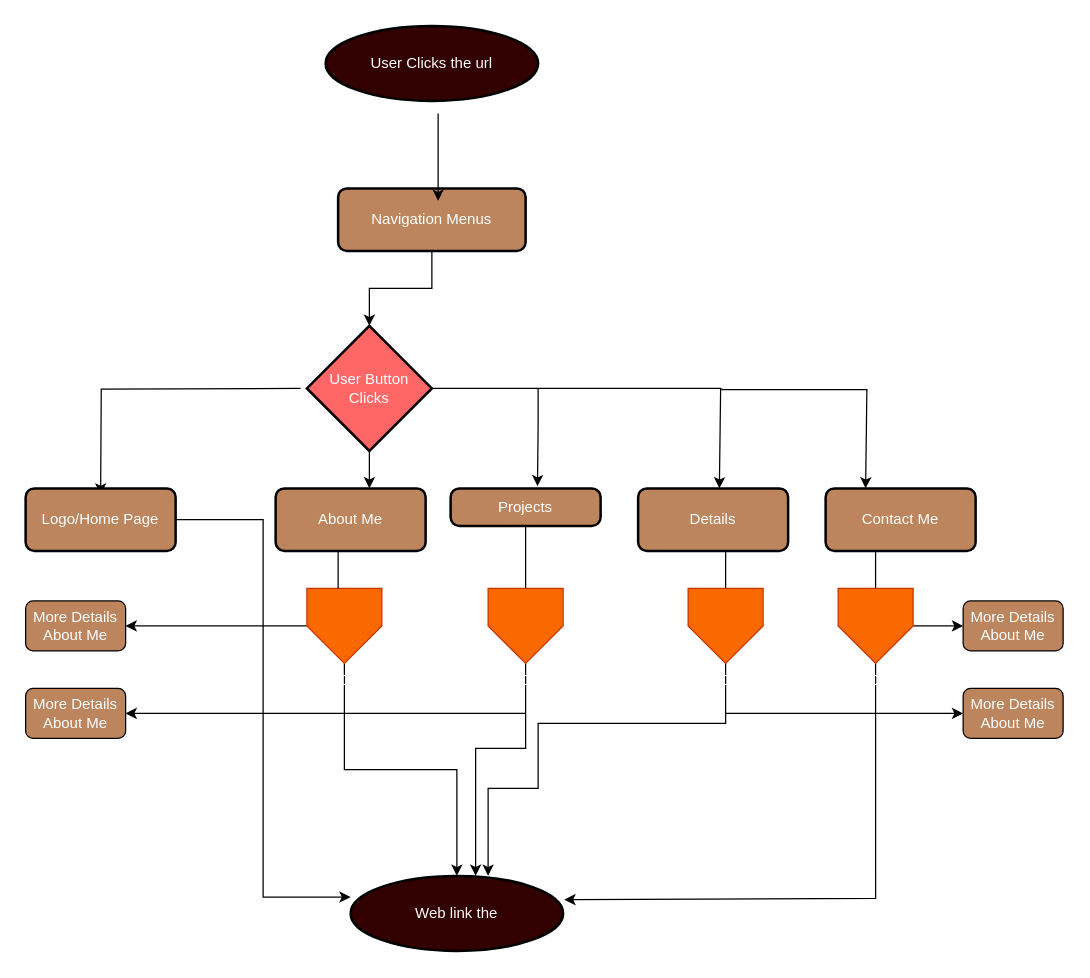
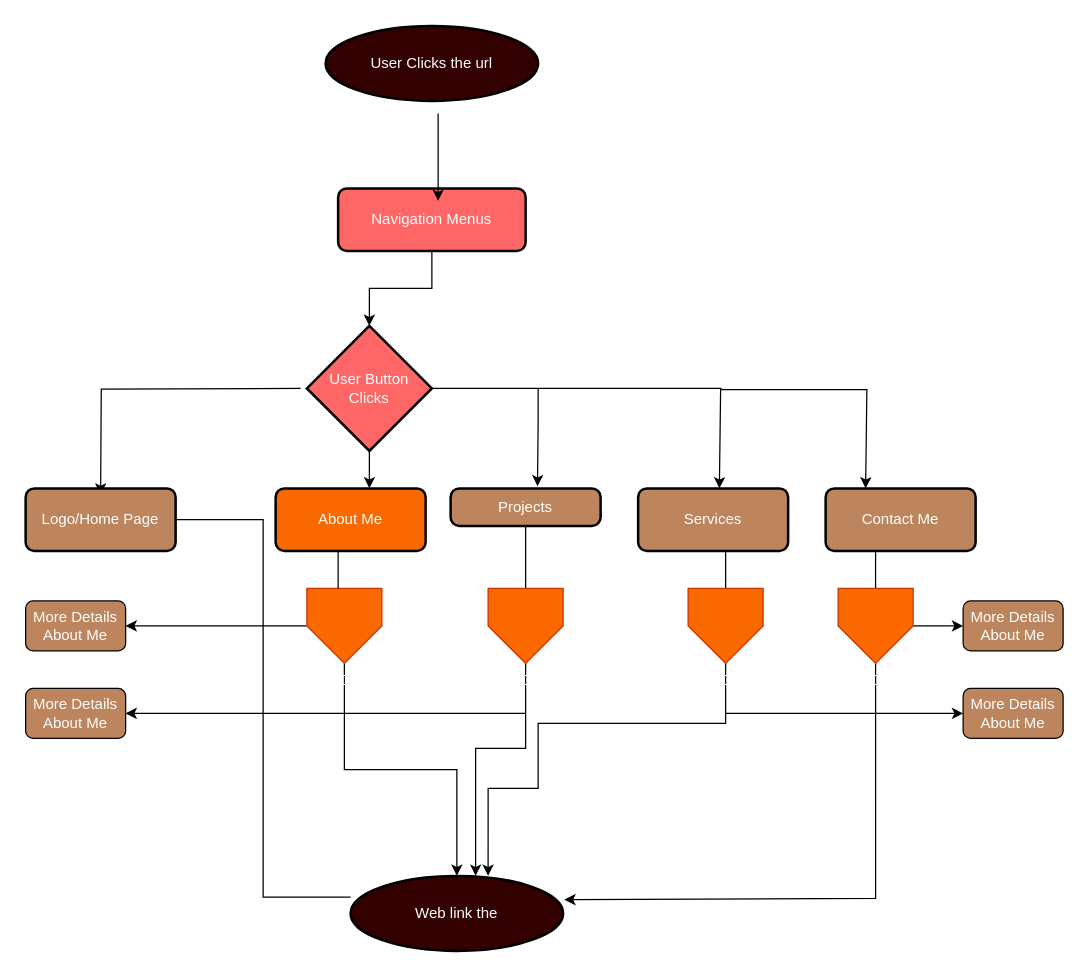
- <mxCell id="5" value="&lt;font color=&quot;#ffffff&quot;&gt;Navigation Menus&lt;/font&gt;" style="rounded=1;whiteSpace=wrap;html=1;absoluteArcSize=1;arcSize=14;strokeWidth=2;fillColor=#BC855D;" parent="1" vertex="1"><mxGeometry x="270" y="150" width="150" height="50" as="geometry" /></mxCell>
+ <mxCell id="5" value="&lt;font color=&quot;#ffffff&quot;&gt;Navigation Menus&lt;/font&gt;" style="rounded=1;whiteSpace=wrap;html=1;absoluteArcSize=1;arcSize=14;strokeWidth=2;fillColor=#ff6666;" parent="1" vertex="1"><mxGeometry x="270" y="150" width="150" height="50" as="geometry" /></mxCell>
- <mxCell id="11" value="&lt;font color=&quot;#ffffff&quot;&gt;About Me&lt;/font&gt;" style="rounded=1;whiteSpace=wrap;html=1;absoluteArcSize=1;arcSize=14;strokeWidth=2;fillColor=#BC855D;" parent="1" vertex="1"><mxGeometry x="220" y="390" width="120" height="50" as="geometry" /></mxCell>
+ <mxCell id="11" value="&lt;font color=&quot;#ffffff&quot;&gt;About Me&lt;/font&gt;" style="rounded=1;whiteSpace=wrap;html=1;absoluteArcSize=1;arcSize=14;strokeWidth=2;fillColor=#fa6800;" parent="1" vertex="1"><mxGeometry x="220" y="390" width="120" height="50" as="geometry" /></mxCell>
- <mxCell id="12" value="&lt;font color=&quot;#ffffff&quot;&gt;Details&lt;/font&gt;" style="rounded=1;whiteSpace=wrap;html=1;absoluteArcSize=1;arcSize=14;strokeWidth=2;fillColor=#BC855D;" parent="1" vertex="1"><mxGeometry x="510" y="390" width="120" height="50" as="geometry" /></mxCell>
+ <mxCell id="12" value="&lt;font color=&quot;#ffffff&quot;&gt;Services&lt;/font&gt;" style="rounded=1;whiteSpace=wrap;html=1;absoluteArcSize=1;arcSize=14;strokeWidth=2;fillColor=#BC855D;" parent="1" vertex="1"><mxGeometry x="510" y="390" width="120" height="50" as="geometry" /></mxCell>
- <mxCell id="21" style="edgeStyle=orthogonalEdgeStyle;rounded=0;orthogonalLoop=1;jettySize=auto;html=1;entryX=0;entryY=0.283;entryDx=0;entryDy=0;entryPerimeter=0;" parent="1" source="10" target="18" edge="1"><mxGeometry relative="1" as="geometry" /></mxCell>
+ <mxCell id="21" style="edgeStyle=orthogonalEdgeStyle;rounded=0;orthogonalLoop=1;jettySize=auto;html=1;entryX=0;entryY=0.283;entryDx=0;entryDy=0;entryPerimeter=0;endArrow=none;" parent="1" source="10" target="18" edge="1"><mxGeometry relative="1" as="geometry" /></mxCell>
